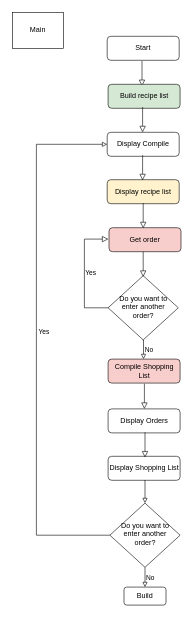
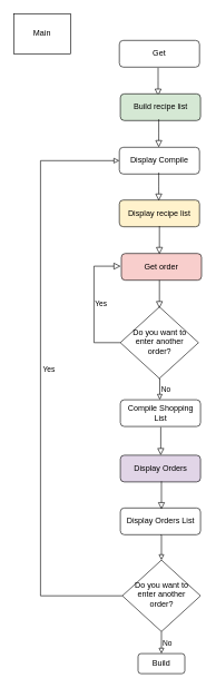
- <mxCell id="2" value="Start" style="rounded=1;whiteSpace=wrap;html=1;fontSize=12;glass=0;strokeWidth=1;shadow=0;" parent="1" vertex="1"><mxGeometry x="178" y="60" width="120" height="40" as="geometry" /></mxCell>
+ <mxCell id="2" value="Get" style="rounded=1;whiteSpace=wrap;html=1;fontSize=12;glass=0;strokeWidth=1;shadow=0;" parent="1" vertex="1"><mxGeometry x="178" y="60" width="120" height="40" as="geometry" /></mxCell>
- <mxCell id="11" value="Compile Shopping List" style="rounded=1;whiteSpace=wrap;html=1;fontSize=12;glass=0;strokeWidth=1;shadow=0;fillColor=#f8cecc;" vertex="1" parent="1"><mxGeometry x="179.5" y="598" width="120" height="40" as="geometry" /></mxCell>
+ <mxCell id="11" value="Compile Shopping List" style="rounded=1;whiteSpace=wrap;html=1;fontSize=12;glass=0;strokeWidth=1;shadow=0;" vertex="1" parent="1"><mxGeometry x="179.5" y="598" width="120" height="40" as="geometry" /></mxCell>
- <mxCell id="12" value="Display Orders&lt;br&gt;" style="rounded=1;whiteSpace=wrap;html=1;fontSize=12;glass=0;strokeWidth=1;shadow=0;" vertex="1" parent="1"><mxGeometry x="179.5" y="681" width="120" height="40" as="geometry" /></mxCell>
+ <mxCell id="12" value="Display Orders&lt;br&gt;" style="rounded=1;whiteSpace=wrap;html=1;fontSize=12;glass=0;strokeWidth=1;shadow=0;fillColor=#e1d5e7;" vertex="1" parent="1"><mxGeometry x="179.5" y="681" width="120" height="40" as="geometry" /></mxCell>
- <mxCell id="14" value="Display Shopping List" style="rounded=1;whiteSpace=wrap;html=1;fontSize=12;glass=0;strokeWidth=1;shadow=0;" vertex="1" parent="1"><mxGeometry x="179.5" y="760" width="120" height="40" as="geometry" /></mxCell>
+ <mxCell id="14" value="Display Orders List" style="rounded=1;whiteSpace=wrap;html=1;fontSize=12;glass=0;strokeWidth=1;shadow=0;" vertex="1" parent="1"><mxGeometry x="179.5" y="760" width="120" height="40" as="geometry" /></mxCell>
